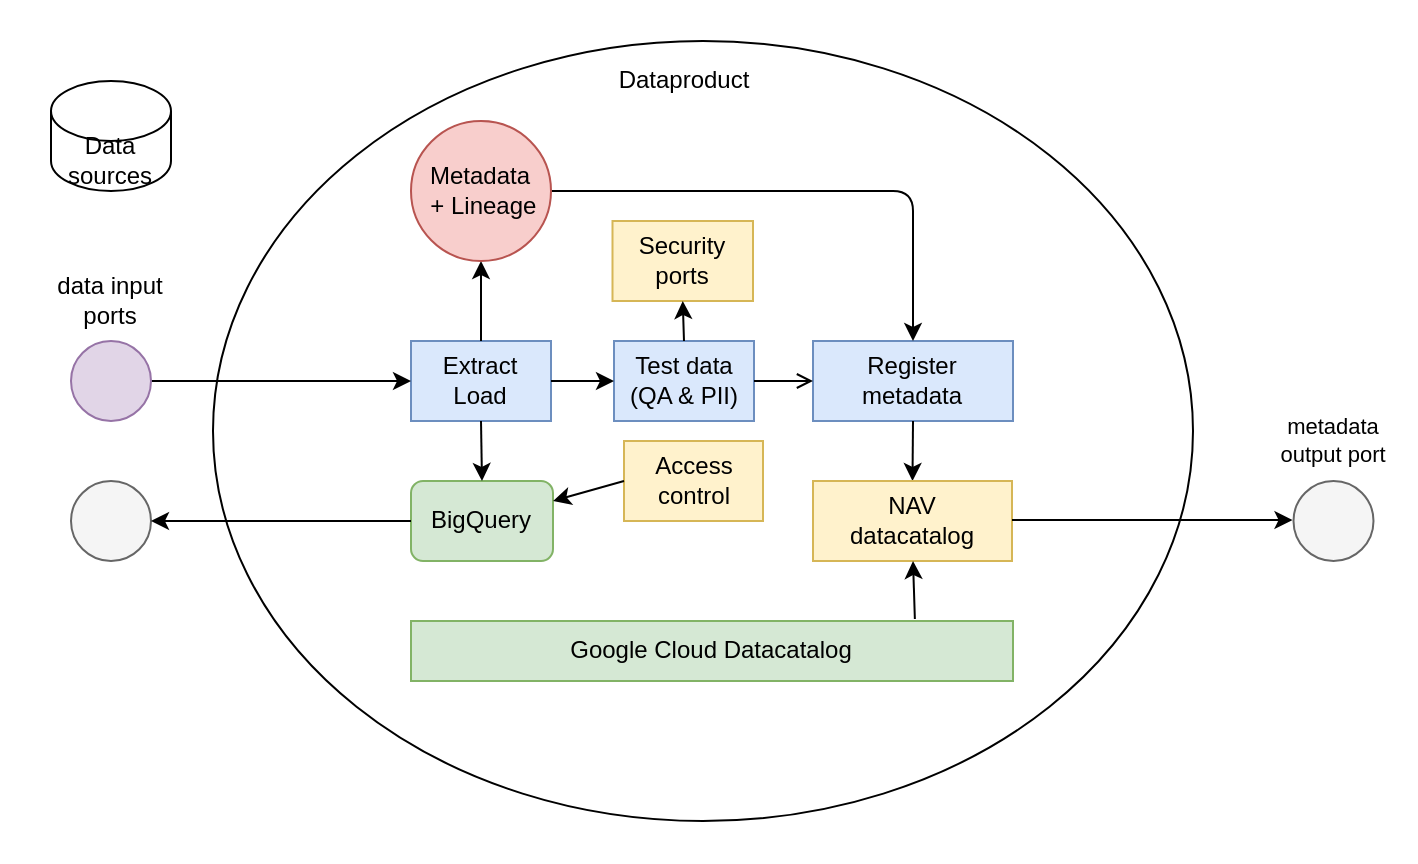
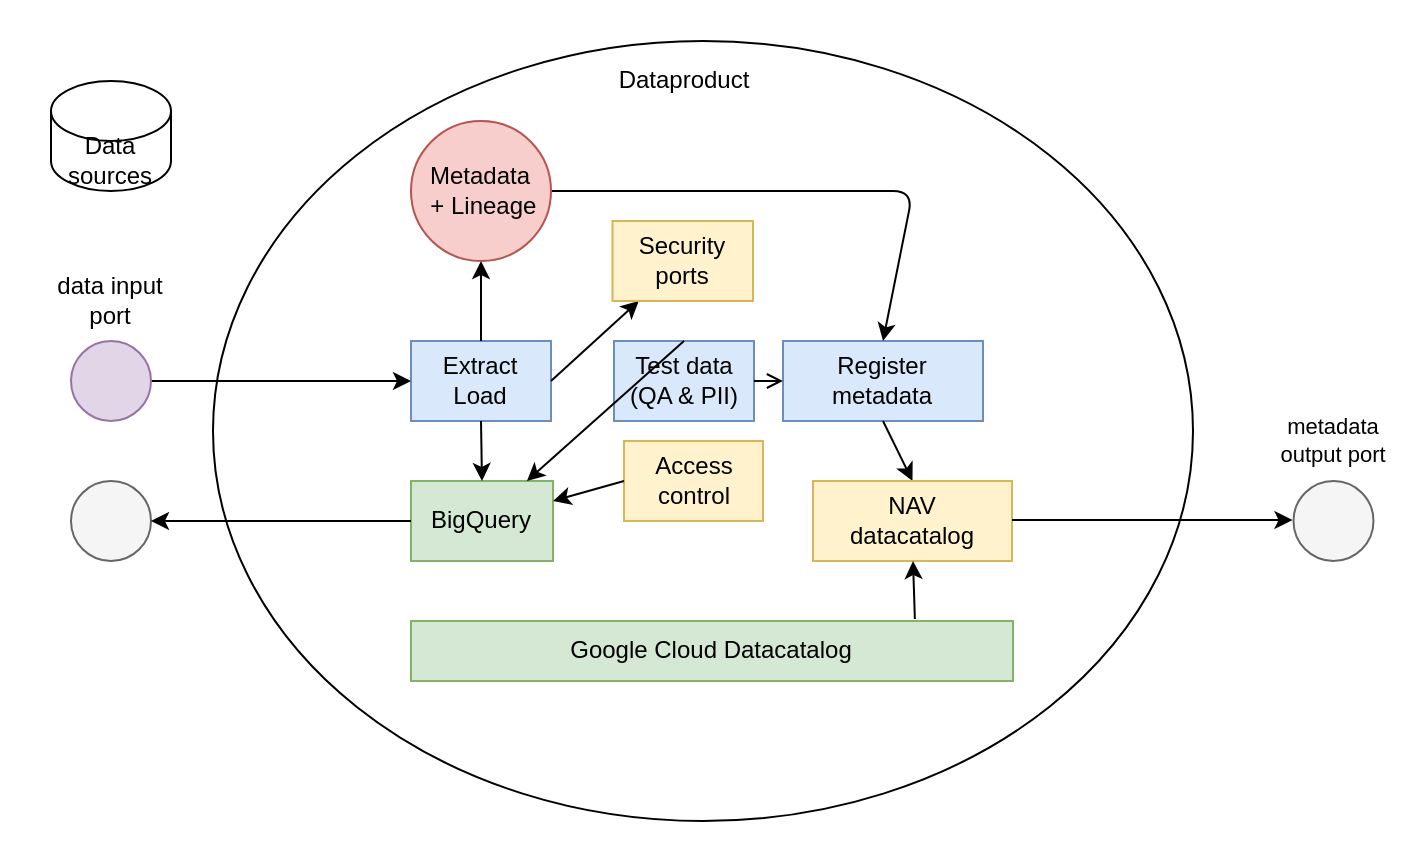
- <mxCell id="28" value="data input ports" style="text;html=1;strokeColor=none;fillColor=none;align=center;verticalAlign=middle;whiteSpace=wrap;rounded=0;" vertex="1" parent="1"><mxGeometry x="20" y="140" width="70" height="20" as="geometry" /></mxCell>
+ <mxCell id="28" value="data input port" style="text;html=1;strokeColor=none;fillColor=none;align=center;verticalAlign=middle;whiteSpace=wrap;rounded=0;" vertex="1" parent="1"><mxGeometry x="20" y="140" width="70" height="20" as="geometry" /></mxCell>
- <mxCell id="22" value="" style="endArrow=classic;html=1;exitX=0.5;exitY=0;exitDx=0;exitDy=0;entryX=0.5;entryY=1;entryDx=0;entryDy=0;" edge="1" parent="1" source="5" target="21"><mxGeometry width="50" height="50" relative="1" as="geometry"><mxPoint x="386" y="300" as="sourcePoint" /><mxPoint x="436" y="250" as="targetPoint" /></mxGeometry></mxCell>
+ <mxCell id="22" value="" style="endArrow=classic;html=1;exitX=0.5;exitY=0;exitDx=0;exitDy=0;" edge="1" parent="1" source="5" target="7"><mxGeometry width="50" height="50" relative="1" as="geometry"><mxPoint x="386" y="300" as="sourcePoint" /><mxPoint x="436" y="250" as="targetPoint" /></mxGeometry></mxCell>
- <mxCell id="11" value="" style="endArrow=classic;html=1;exitX=1;exitY=0.5;exitDx=0;exitDy=0;entryX=0;entryY=0.5;entryDx=0;entryDy=0;" parent="1" source="4" target="5" edge="1"><mxGeometry width="50" height="50" relative="1" as="geometry"><mxPoint x="436" y="370" as="sourcePoint" /><mxPoint x="486" y="320" as="targetPoint" /></mxGeometry></mxCell>
+ <mxCell id="11" value="" style="endArrow=classic;html=1;exitX=1;exitY=0.5;exitDx=0;exitDy=0;" parent="1" source="4" target="21" edge="1"><mxGeometry width="50" height="50" relative="1" as="geometry"><mxPoint x="436" y="370" as="sourcePoint" /><mxPoint x="486" y="320" as="targetPoint" /></mxGeometry></mxCell>
- <mxCell id="6" value="Register&lt;br&gt;metadata" style="rounded=0;whiteSpace=wrap;html=1;fillColor=#dae8fc;strokeColor=#6c8ebf;" parent="1" vertex="1"><mxGeometry x="406" y="170" width="100" height="40" as="geometry" /></mxCell>
+ <mxCell id="6" value="Register&lt;br&gt;metadata" style="rounded=0;whiteSpace=wrap;html=1;fillColor=#dae8fc;strokeColor=#6c8ebf;" parent="1" vertex="1"><mxGeometry x="391" y="170" width="100" height="40" as="geometry" /></mxCell>
- <mxCell id="7" value="BigQuery" style="whiteSpace=wrap;html=1;fillColor=#d5e8d4;strokeColor=#82b366;rounded=1;" parent="1" vertex="1"><mxGeometry x="205" y="240" width="71" height="40" as="geometry" /></mxCell>
+ <mxCell id="7" value="BigQuery" style="rounded=0;whiteSpace=wrap;html=1;fillColor=#d5e8d4;strokeColor=#82b366;" parent="1" vertex="1"><mxGeometry x="205" y="240" width="71" height="40" as="geometry" /></mxCell>
